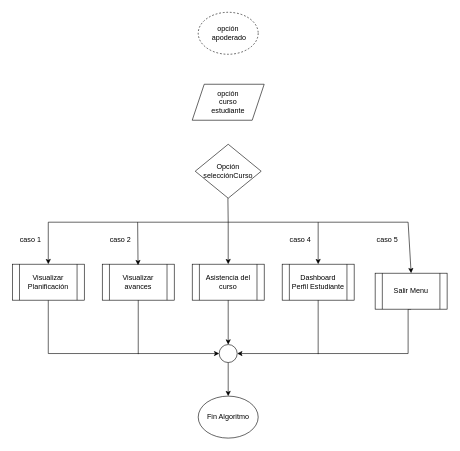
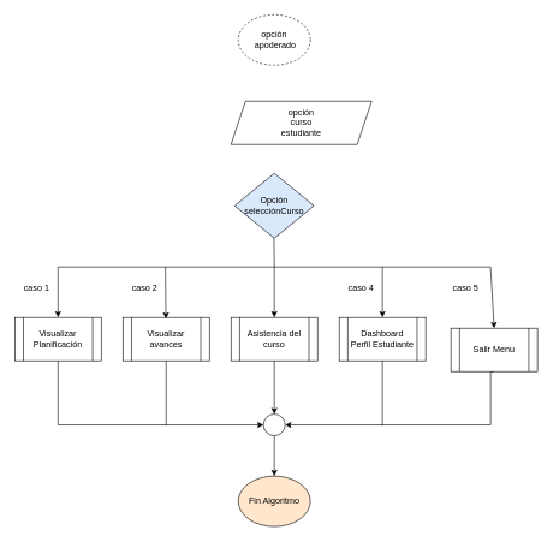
- <mxCell id="3" value="opción&lt;br&gt;curso&lt;br&gt;estudiante" style="shape=parallelogram;perimeter=parallelogramPerimeter;whiteSpace=wrap;html=1;fixedSize=1;" vertex="1" parent="1"><mxGeometry x="320" y="140" width="120" height="60" as="geometry" /></mxCell>
+ <mxCell id="3" value="opción&lt;br&gt;curso&lt;br&gt;estudiante" style="shape=parallelogram;perimeter=parallelogramPerimeter;whiteSpace=wrap;html=1;fixedSize=1;" vertex="1" parent="1"><mxGeometry x="320" y="140" width="195" height="60" as="geometry" /></mxCell>
- <mxCell id="4" value="Opción&lt;br&gt;selecciónCurso" style="rhombus;whiteSpace=wrap;html=1;" vertex="1" parent="1"><mxGeometry x="325" y="240" width="110" height="90" as="geometry" /></mxCell>
+ <mxCell id="4" value="Opción&lt;br&gt;selecciónCurso" style="rhombus;whiteSpace=wrap;html=1;fillColor=#dae8fc;" vertex="1" parent="1"><mxGeometry x="325" y="240" width="110" height="90" as="geometry" /></mxCell>
- <mxCell id="19" value="Fin Algoritmo" style="ellipse;whiteSpace=wrap;html=1;" vertex="1" parent="1"><mxGeometry x="330" y="660" width="100" height="70" as="geometry" /></mxCell>
+ <mxCell id="19" value="Fin Algoritmo" style="ellipse;whiteSpace=wrap;html=1;fillColor=#ffe6cc;" vertex="1" parent="1"><mxGeometry x="330" y="660" width="100" height="70" as="geometry" /></mxCell>
